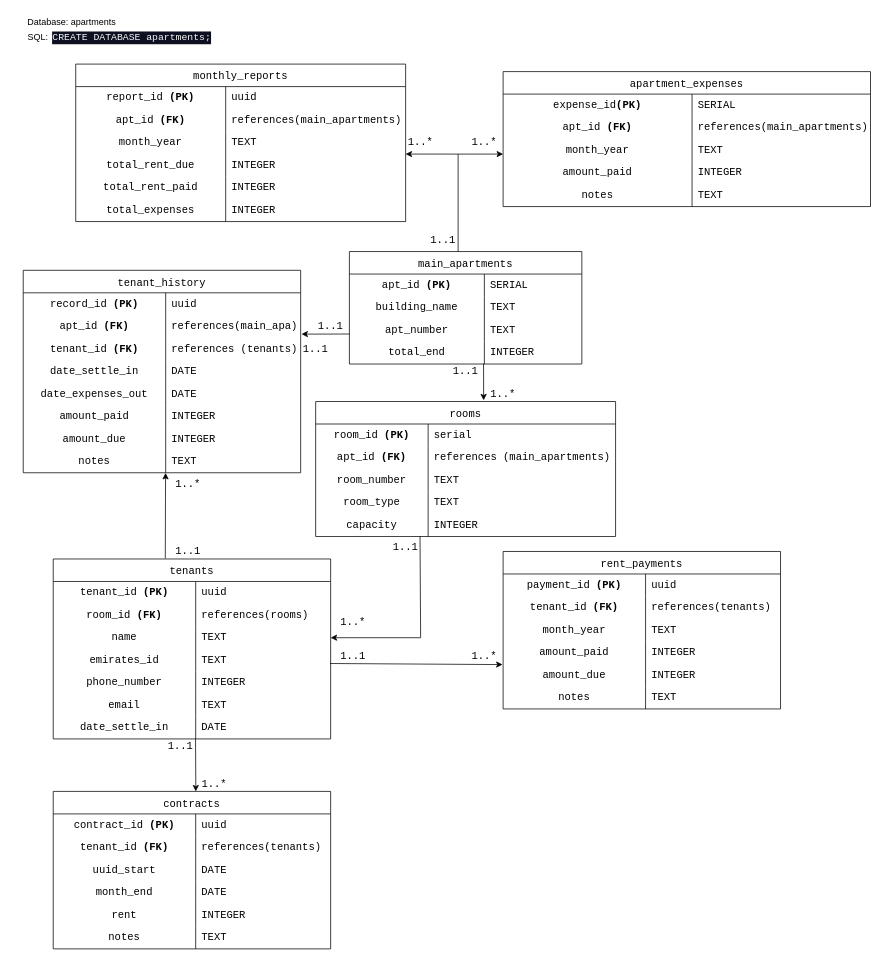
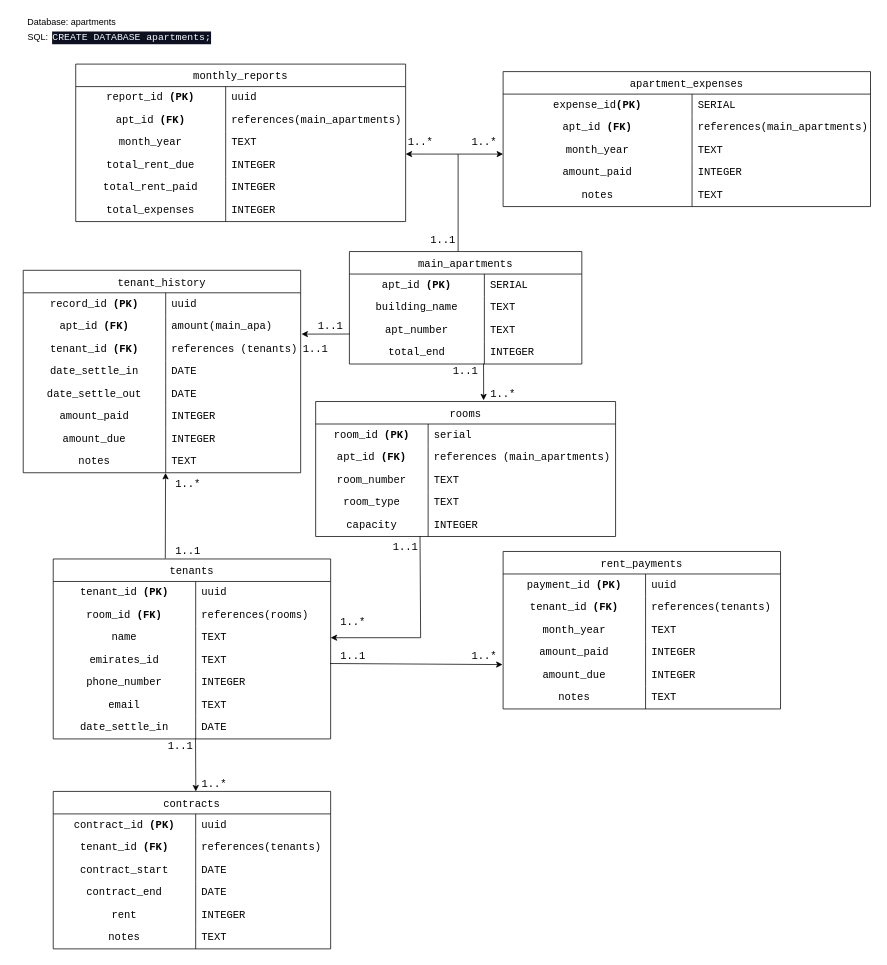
- <mxCell id="130" value="references(main_apa)" style="shape=partialRectangle;html=1;whiteSpace=wrap;connectable=0;fillColor=none;top=0;left=0;bottom=0;right=0;align=left;spacingLeft=6;overflow=hidden;strokeColor=inherit;fontSize=14;fontFamily=Courier New;" parent="128" vertex="1"><mxGeometry x="190" width="180" height="30" as="geometry"><mxRectangle width="180" height="30" as="alternateBounds" /></mxGeometry></mxCell>
+ <mxCell id="130" value="amount(main_apa)" style="shape=partialRectangle;html=1;whiteSpace=wrap;connectable=0;fillColor=none;top=0;left=0;bottom=0;right=0;align=left;spacingLeft=6;overflow=hidden;strokeColor=inherit;fontSize=14;fontFamily=Courier New;" parent="128" vertex="1"><mxGeometry x="190" width="180" height="30" as="geometry"><mxRectangle width="180" height="30" as="alternateBounds" /></mxGeometry></mxCell>
- <mxCell id="138" value="date_expenses_out" style="shape=partialRectangle;html=1;whiteSpace=wrap;connectable=0;fillColor=none;top=0;left=0;bottom=0;right=0;overflow=hidden;strokeColor=inherit;fontSize=14;fontFamily=Courier New;" parent="137" vertex="1"><mxGeometry width="190" height="30" as="geometry"><mxRectangle width="190" height="30" as="alternateBounds" /></mxGeometry></mxCell>
+ <mxCell id="138" value="date_settle_out" style="shape=partialRectangle;html=1;whiteSpace=wrap;connectable=0;fillColor=none;top=0;left=0;bottom=0;right=0;overflow=hidden;strokeColor=inherit;fontSize=14;fontFamily=Courier New;" parent="137" vertex="1"><mxGeometry width="190" height="30" as="geometry"><mxRectangle width="190" height="30" as="alternateBounds" /></mxGeometry></mxCell>
- <mxCell id="163" value="uuid_start" style="shape=partialRectangle;html=1;whiteSpace=wrap;connectable=0;fillColor=none;top=0;left=0;bottom=0;right=0;overflow=hidden;strokeColor=inherit;fontSize=14;fontFamily=Courier New;" vertex="1" parent="162"><mxGeometry width="190" height="30" as="geometry"><mxRectangle width="190" height="30" as="alternateBounds" /></mxGeometry></mxCell>
+ <mxCell id="163" value="contract_start" style="shape=partialRectangle;html=1;whiteSpace=wrap;connectable=0;fillColor=none;top=0;left=0;bottom=0;right=0;overflow=hidden;strokeColor=inherit;fontSize=14;fontFamily=Courier New;" vertex="1" parent="162"><mxGeometry width="190" height="30" as="geometry"><mxRectangle width="190" height="30" as="alternateBounds" /></mxGeometry></mxCell>
- <mxCell id="166" value="month_end" style="shape=partialRectangle;html=1;whiteSpace=wrap;connectable=0;fillColor=none;top=0;left=0;bottom=0;right=0;overflow=hidden;strokeColor=inherit;fontSize=14;fontFamily=Courier New;" vertex="1" parent="165"><mxGeometry width="190" height="30" as="geometry"><mxRectangle width="190" height="30" as="alternateBounds" /></mxGeometry></mxCell>
+ <mxCell id="166" value="contract_end" style="shape=partialRectangle;html=1;whiteSpace=wrap;connectable=0;fillColor=none;top=0;left=0;bottom=0;right=0;overflow=hidden;strokeColor=inherit;fontSize=14;fontFamily=Courier New;" vertex="1" parent="165"><mxGeometry width="190" height="30" as="geometry"><mxRectangle width="190" height="30" as="alternateBounds" /></mxGeometry></mxCell>
